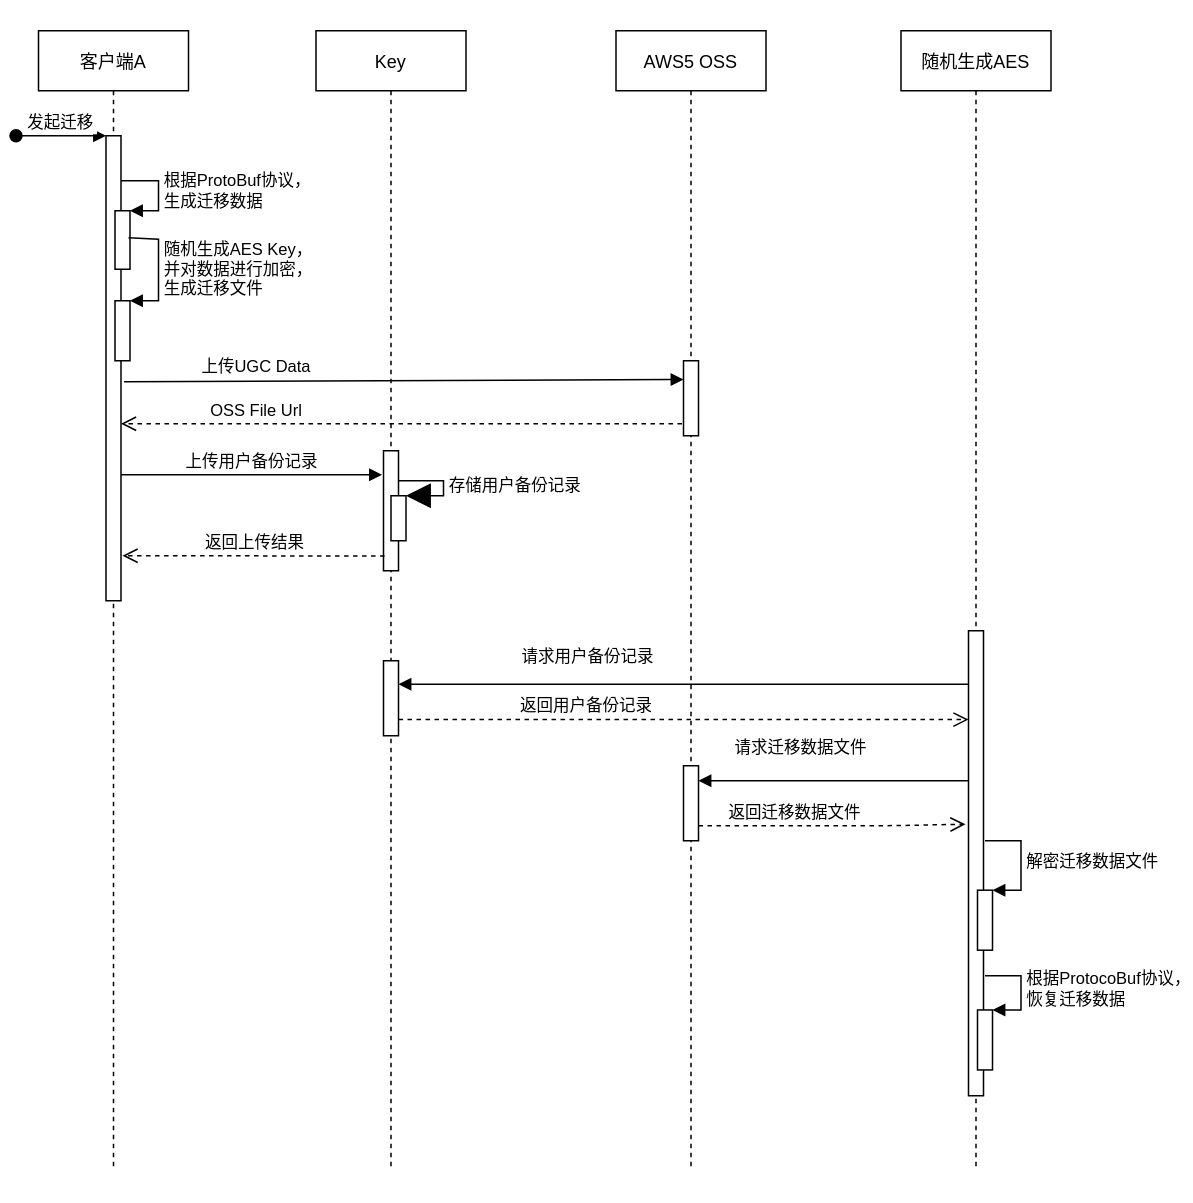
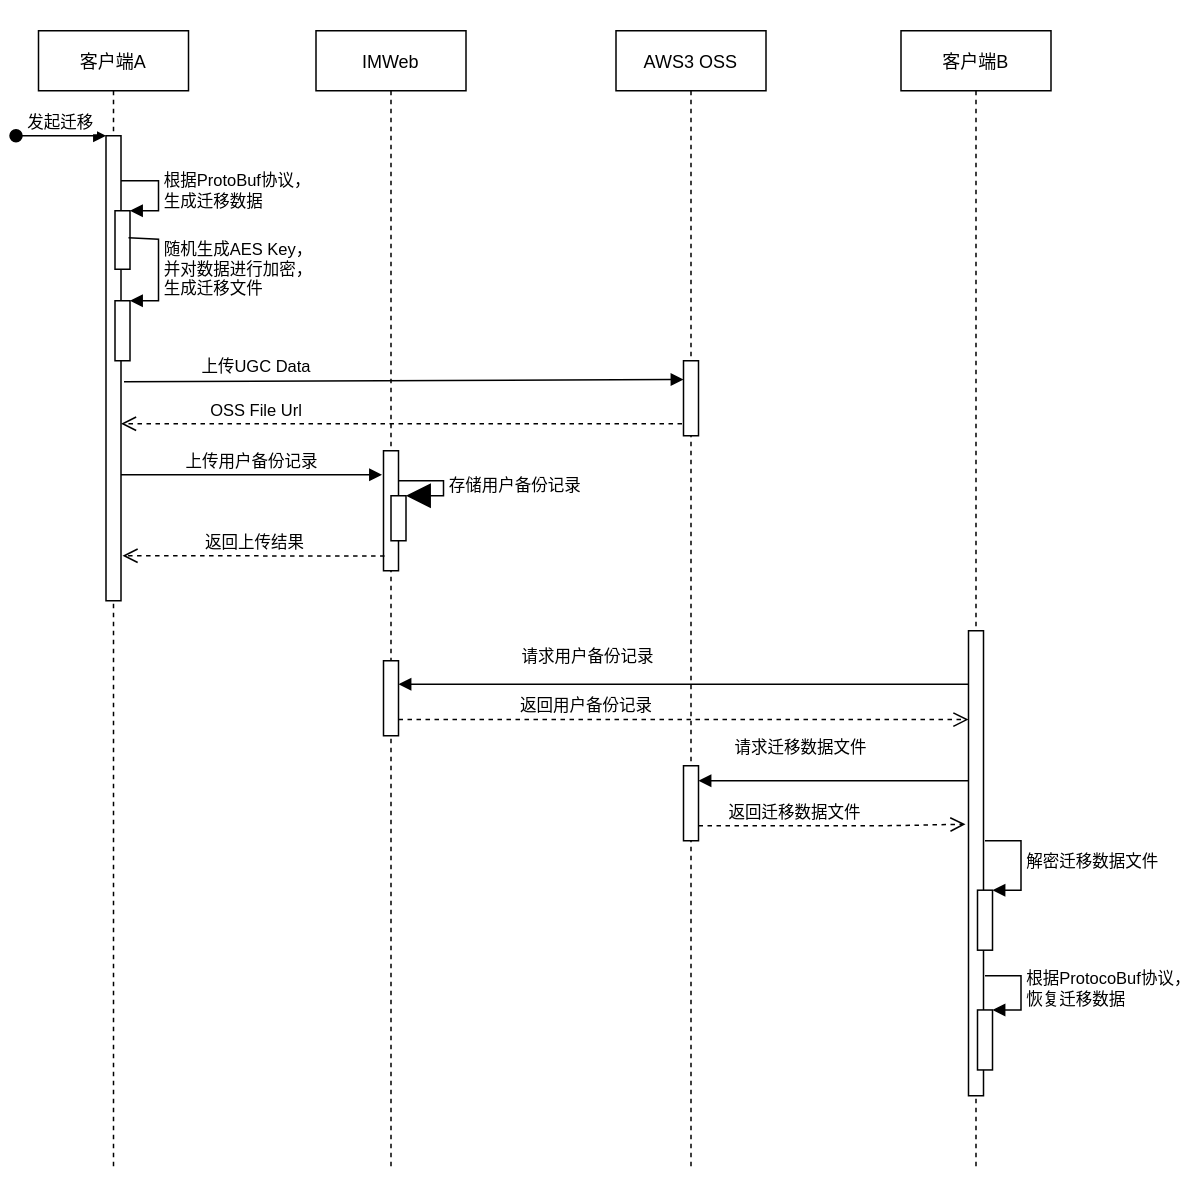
- <mxCell id="20" value="Key" style="shape=umlLifeline;perimeter=lifelinePerimeter;container=1;collapsible=0;recursiveResize=0;rounded=0;shadow=0;strokeWidth=1;" parent="1" vertex="1"><mxGeometry x="205" y="20" width="100" height="760" as="geometry" /></mxCell>
+ <mxCell id="20" value="IMWeb" style="shape=umlLifeline;perimeter=lifelinePerimeter;container=1;collapsible=0;recursiveResize=0;rounded=0;shadow=0;strokeWidth=1;" parent="1" vertex="1"><mxGeometry x="205" y="20" width="100" height="760" as="geometry" /></mxCell>
- <mxCell id="9" value="AWS5 OSS" style="shape=umlLifeline;perimeter=lifelinePerimeter;container=1;collapsible=0;recursiveResize=0;rounded=0;shadow=0;strokeWidth=1;" parent="1" vertex="1"><mxGeometry x="405" y="20" width="100" height="760" as="geometry" /></mxCell>
+ <mxCell id="9" value="AWS3 OSS" style="shape=umlLifeline;perimeter=lifelinePerimeter;container=1;collapsible=0;recursiveResize=0;rounded=0;shadow=0;strokeWidth=1;" parent="1" vertex="1"><mxGeometry x="405" y="20" width="100" height="760" as="geometry" /></mxCell>
- <mxCell id="13" value="随机生成AES" style="shape=umlLifeline;perimeter=lifelinePerimeter;container=1;collapsible=0;recursiveResize=0;rounded=0;shadow=0;strokeWidth=1;" parent="1" vertex="1"><mxGeometry x="595" y="20" width="100" height="760" as="geometry" /></mxCell>
+ <mxCell id="13" value="客户端B" style="shape=umlLifeline;perimeter=lifelinePerimeter;container=1;collapsible=0;recursiveResize=0;rounded=0;shadow=0;strokeWidth=1;" parent="1" vertex="1"><mxGeometry x="595" y="20" width="100" height="760" as="geometry" /></mxCell>
